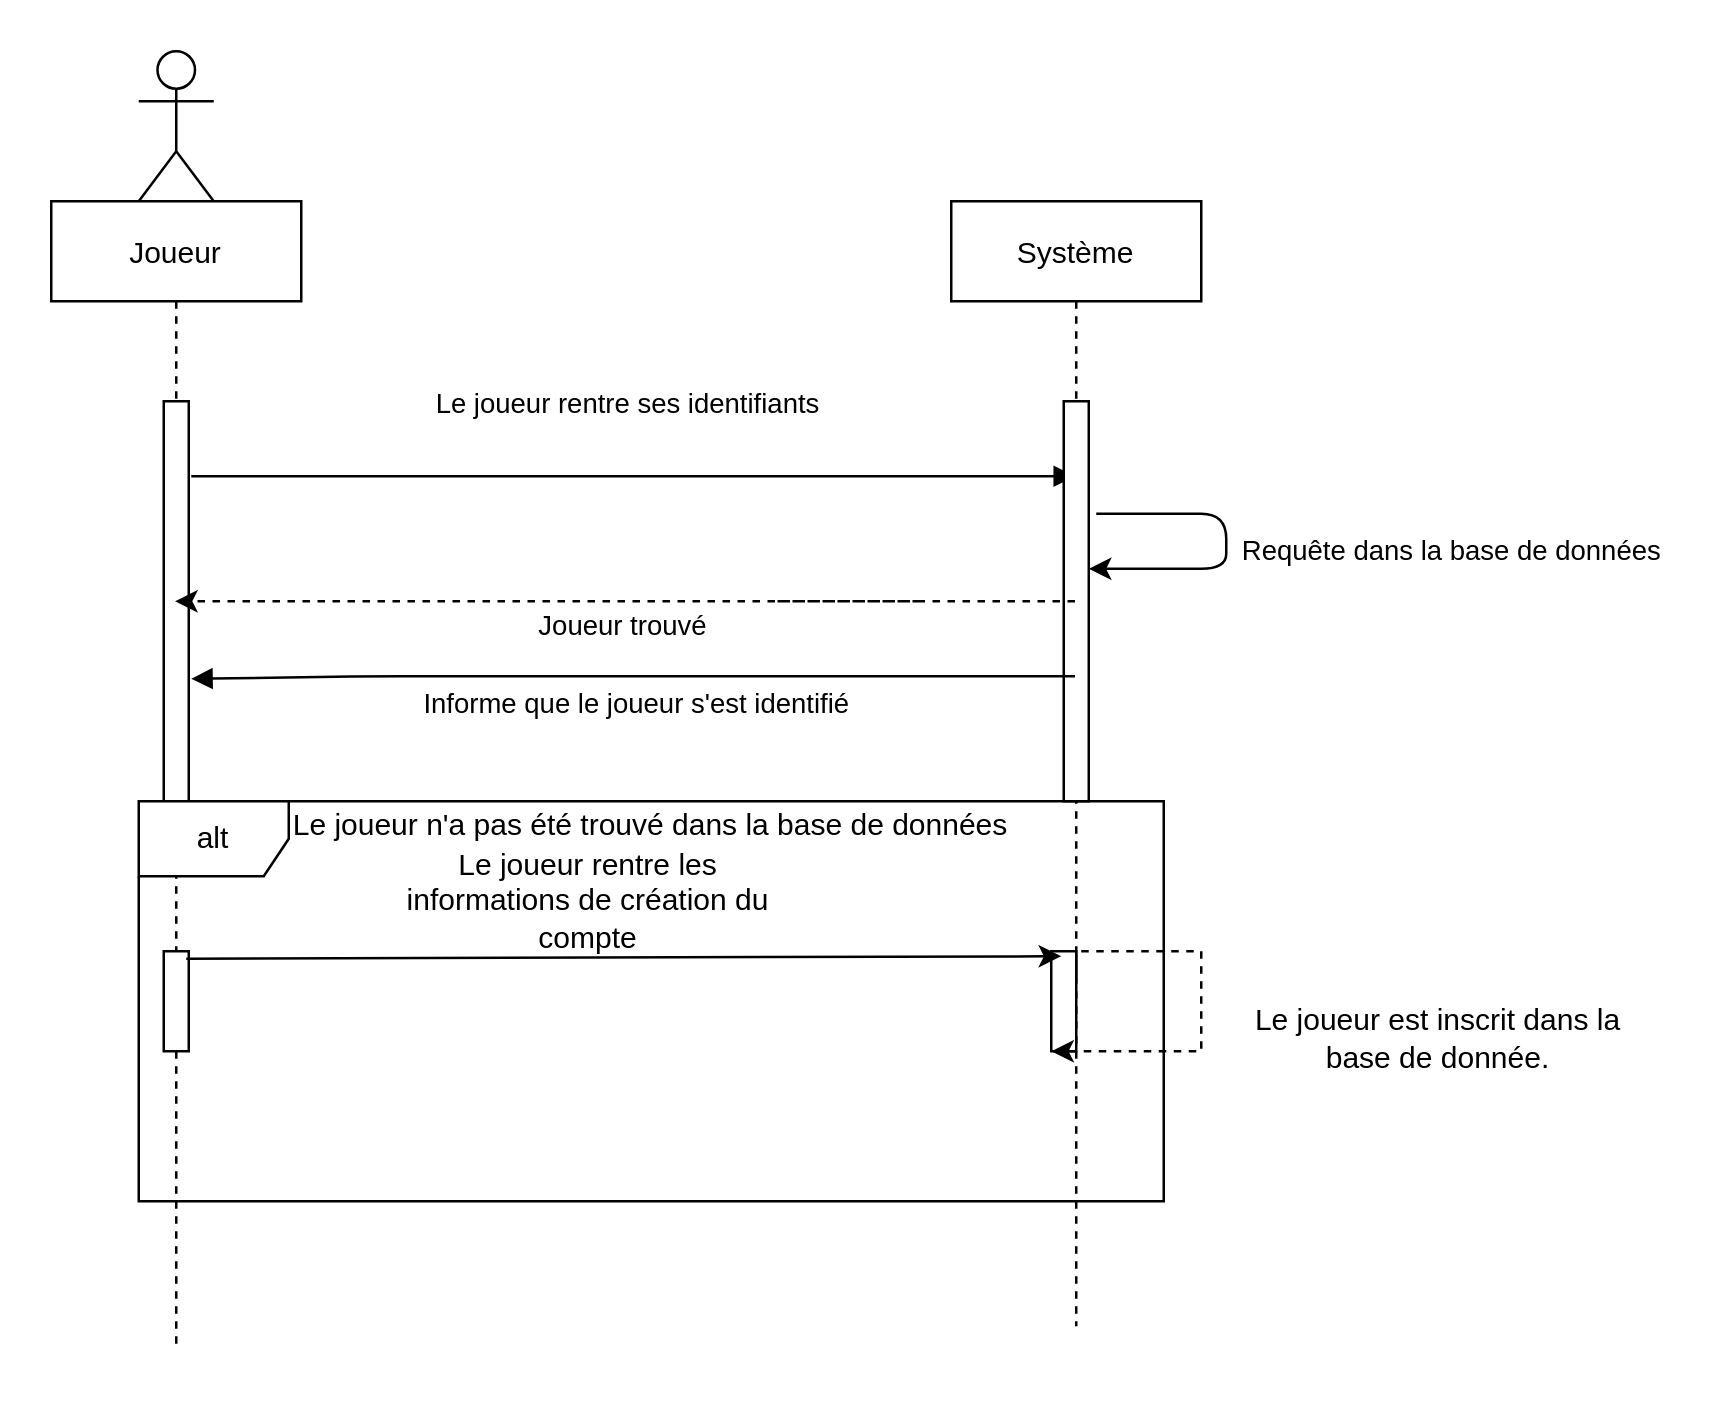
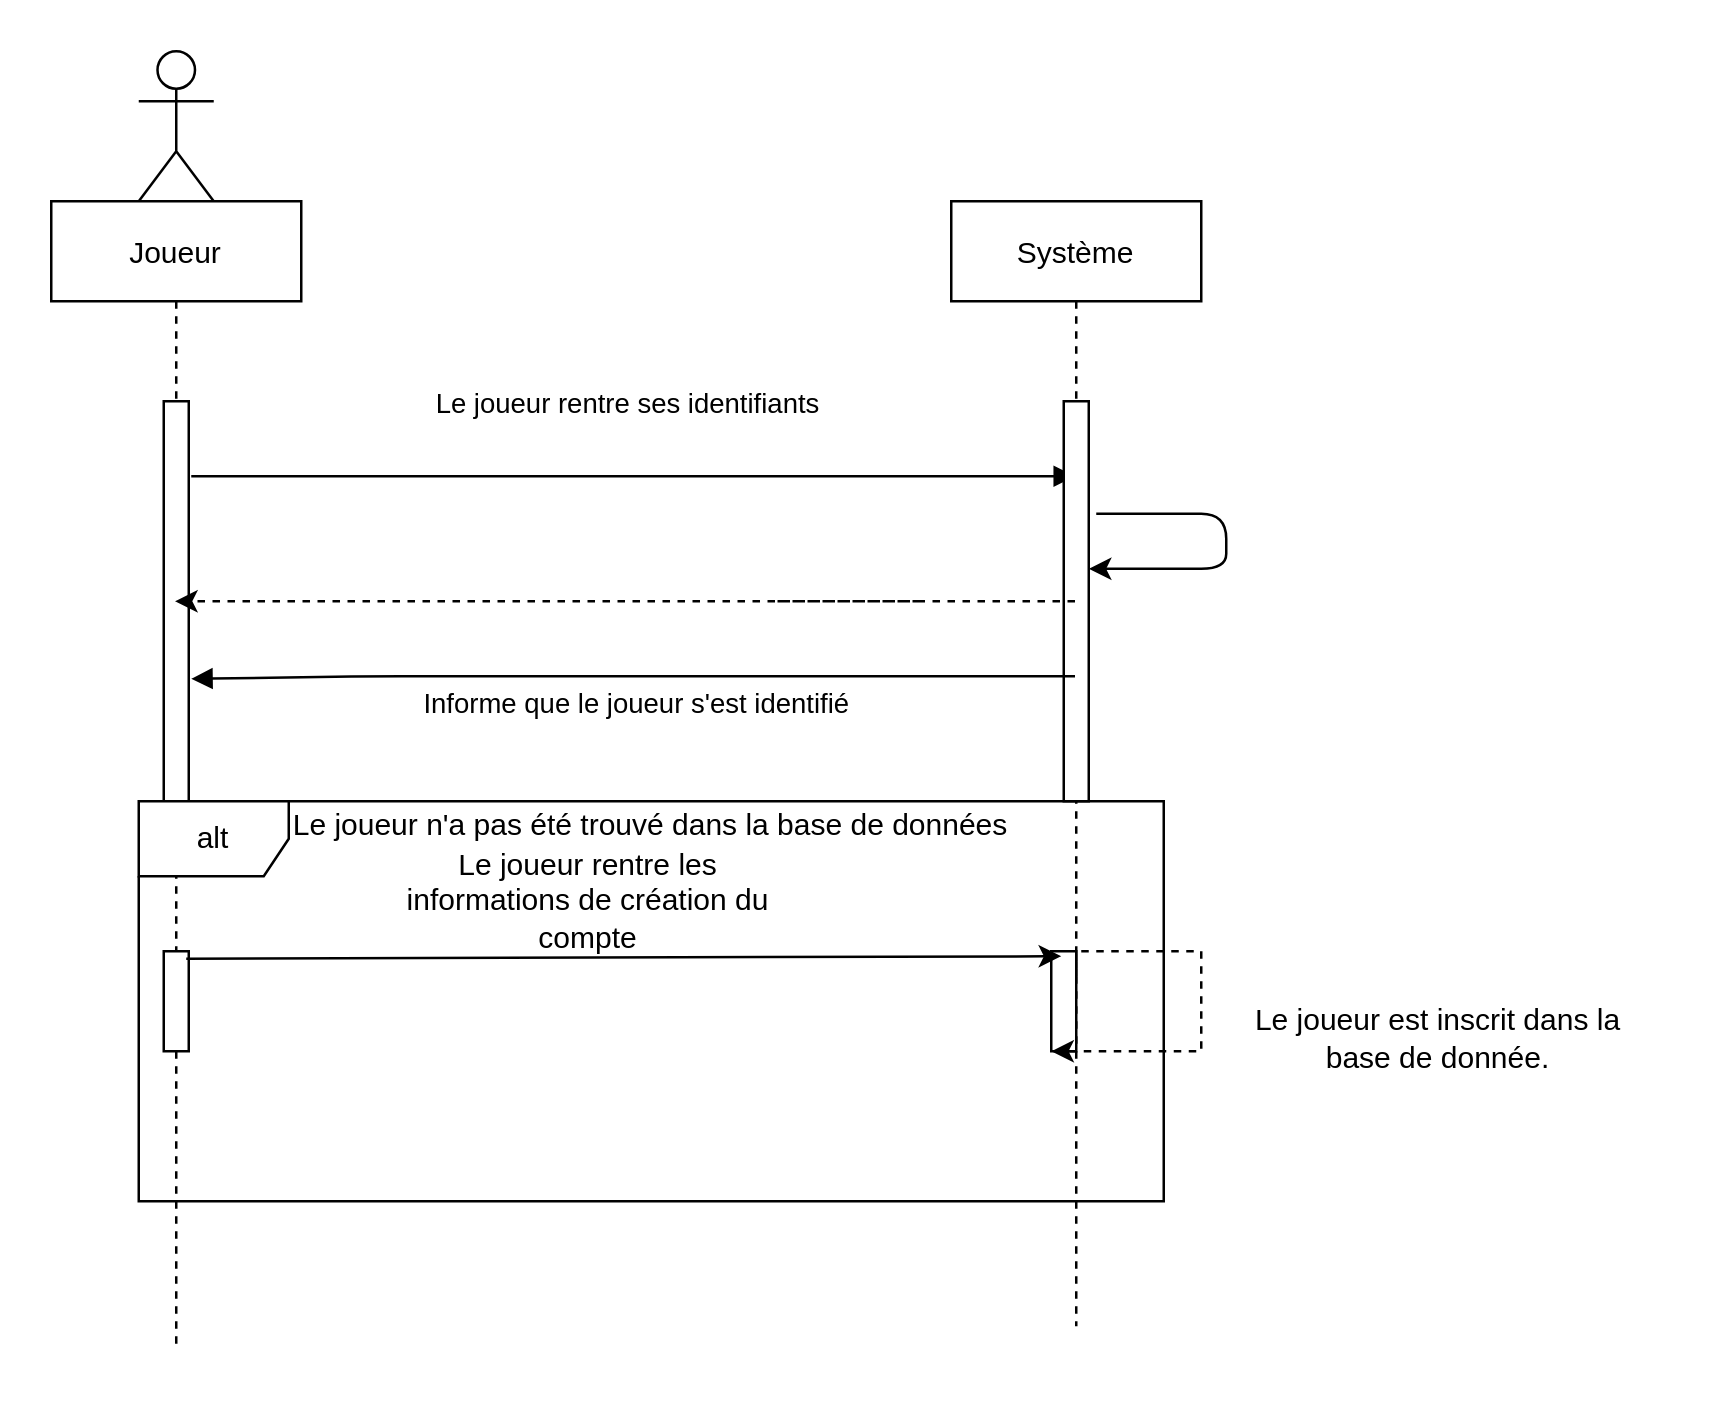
- <mxCell id="8" value="&lt;span style=&quot;font-size: 11px ; background-color: rgb(255 , 255 , 255)&quot;&gt;Requête dans la base de données&lt;/span&gt;" style="text;html=1;align=center;verticalAlign=middle;resizable=0;points=[];autosize=1;strokeColor=none;fillColor=none;" parent="1" vertex="1"><mxGeometry x="490" y="210" width="180" height="20" as="geometry" /></mxCell>
- <mxCell id="12" value="&lt;span style=&quot;font-size: 11px ; background-color: rgb(255 , 255 , 255)&quot;&gt;Joueur trouvé&amp;nbsp;&lt;/span&gt;" style="text;html=1;align=center;verticalAlign=middle;resizable=0;points=[];autosize=1;strokeColor=none;fillColor=none;" parent="1" vertex="1"><mxGeometry x="205" y="240" width="90" height="20" as="geometry" /></mxCell>
